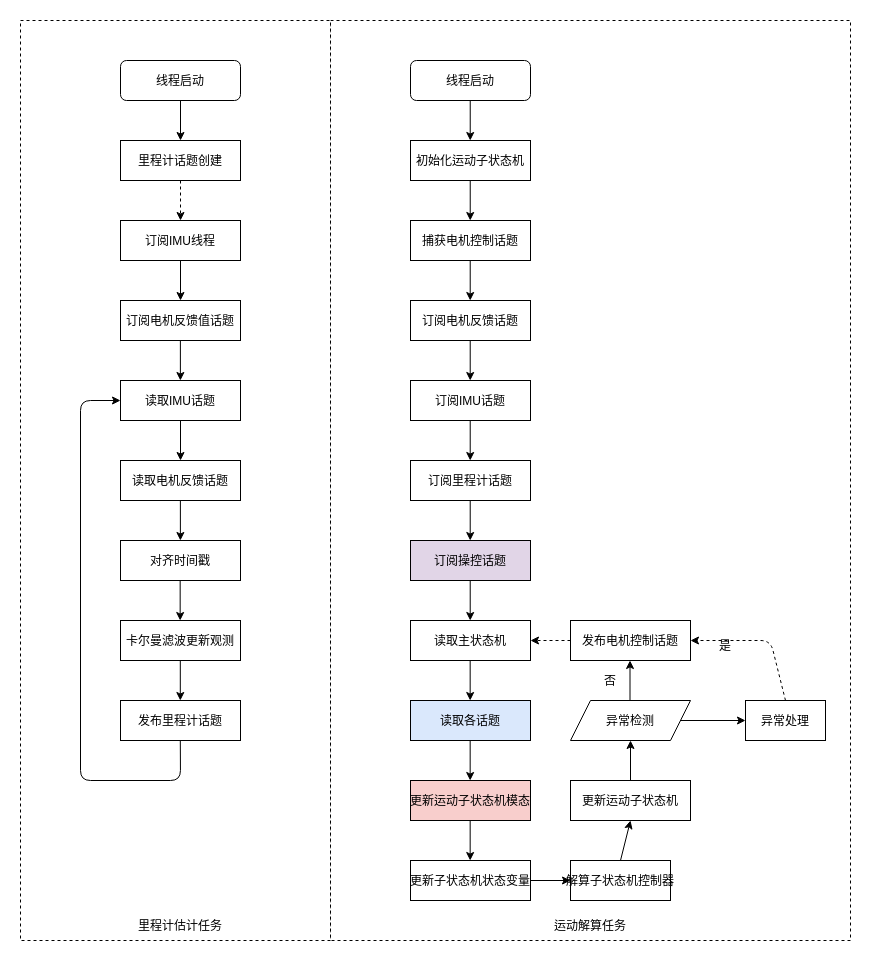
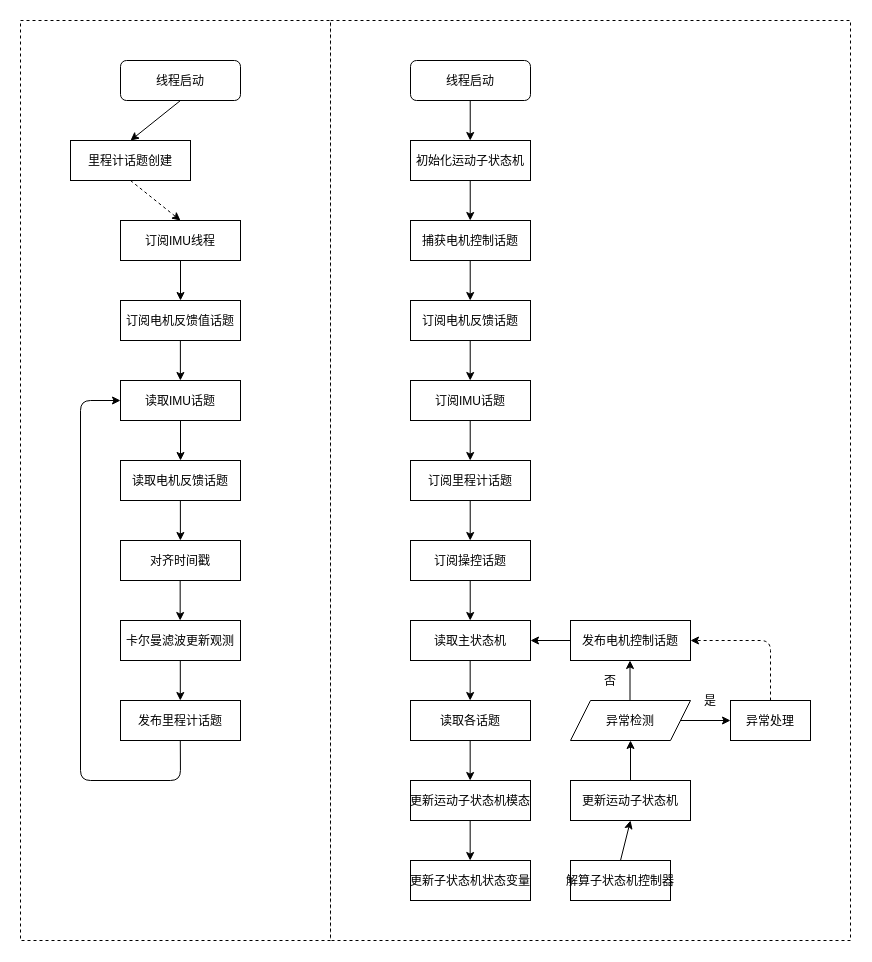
- <mxCell id="4" value="里程计话题创建" style="rounded=0;" parent="1" vertex="1"><mxGeometry x="120" y="140" width="120" height="40" as="geometry" /></mxCell>
+ <mxCell id="4" value="里程计话题创建" style="rounded=0;" parent="1" vertex="1"><mxGeometry x="70" y="140" width="120" height="40" as="geometry" /></mxCell>
- <mxCell id="57" value="订阅操控话题" style="rounded=0;fillColor=#e1d5e7;" vertex="1" parent="1"><mxGeometry x="410" y="540" width="120" height="40" as="geometry" /></mxCell>
+ <mxCell id="57" value="订阅操控话题" style="rounded=0;" vertex="1" parent="1"><mxGeometry x="410" y="540" width="120" height="40" as="geometry" /></mxCell>
- <mxCell id="55" value="" style="endArrow=classic;exitX=0;exitY=0.5;exitDx=0;exitDy=0;entryX=1;entryY=0.5;entryDx=0;entryDy=0;dashed=1;" edge="1" parent="1" source="52" target="34"><mxGeometry width="50" height="50" relative="1" as="geometry"><mxPoint x="639.5" y="710" as="sourcePoint" /><mxPoint x="639.5" y="670" as="targetPoint" /></mxGeometry></mxCell>
+ <mxCell id="55" value="" style="endArrow=classic;exitX=0;exitY=0.5;exitDx=0;exitDy=0;entryX=1;entryY=0.5;entryDx=0;entryDy=0;" edge="1" parent="1" source="52" target="34"><mxGeometry width="50" height="50" relative="1" as="geometry"><mxPoint x="639.5" y="710" as="sourcePoint" /><mxPoint x="639.5" y="670" as="targetPoint" /></mxGeometry></mxCell>
- <mxCell id="56" value="是" style="text;strokeColor=none;fillColor=none;align=center;verticalAlign=middle;rounded=0;" vertex="1" parent="1"><mxGeometry x="705" y="625" width="40" height="40" as="geometry" /></mxCell>
+ <mxCell id="56" value="是" style="text;strokeColor=none;fillColor=none;align=center;verticalAlign=middle;rounded=0;" vertex="1" parent="1"><mxGeometry x="690" y="680" width="40" height="40" as="geometry" /></mxCell>
- <mxCell id="37" value="读取各话题" style="rounded=0;fillColor=#dae8fc;" vertex="1" parent="1"><mxGeometry x="410" y="700" width="120" height="40" as="geometry" /></mxCell>
+ <mxCell id="37" value="读取各话题" style="rounded=0;" vertex="1" parent="1"><mxGeometry x="410" y="700" width="120" height="40" as="geometry" /></mxCell>
- <mxCell id="49" value="异常处理" style="rounded=0;" vertex="1" parent="1"><mxGeometry x="745" y="700" width="80" height="40" as="geometry" /></mxCell>
+ <mxCell id="49" value="异常处理" style="rounded=0;" vertex="1" parent="1"><mxGeometry x="730" y="700" width="80" height="40" as="geometry" /></mxCell>
- <mxCell id="36" value="更新运动子状态机模态" style="rounded=0;fillColor=#f8cecc;" vertex="1" parent="1"><mxGeometry x="410" y="780" width="120" height="40" as="geometry" /></mxCell>
+ <mxCell id="36" value="更新运动子状态机模态" style="rounded=0;" vertex="1" parent="1"><mxGeometry x="410" y="780" width="120" height="40" as="geometry" /></mxCell>
- <mxCell id="43" value="" style="endArrow=classic;entryX=0;entryY=0.5;entryDx=0;entryDy=0;exitX=1;exitY=0.5;exitDx=0;exitDy=0;" edge="1" parent="1" source="40" target="42"><mxGeometry width="50" height="50" relative="1" as="geometry"><mxPoint x="469.66" y="900" as="sourcePoint" /><mxPoint x="469.66" y="940" as="targetPoint" /></mxGeometry></mxCell>
- <mxCell id="22" value="里程计估计任务" style="text;strokeColor=none;fillColor=none;align=center;verticalAlign=middle;rounded=0;" parent="1" vertex="1"><mxGeometry x="120" y="910" width="120" height="30" as="geometry" /></mxCell>
- <mxCell id="51" value="运动解算任务" style="text;strokeColor=none;fillColor=none;align=center;verticalAlign=middle;rounded=0;" vertex="1" parent="1"><mxGeometry x="530" y="910" width="120" height="30" as="geometry" /></mxCell>
